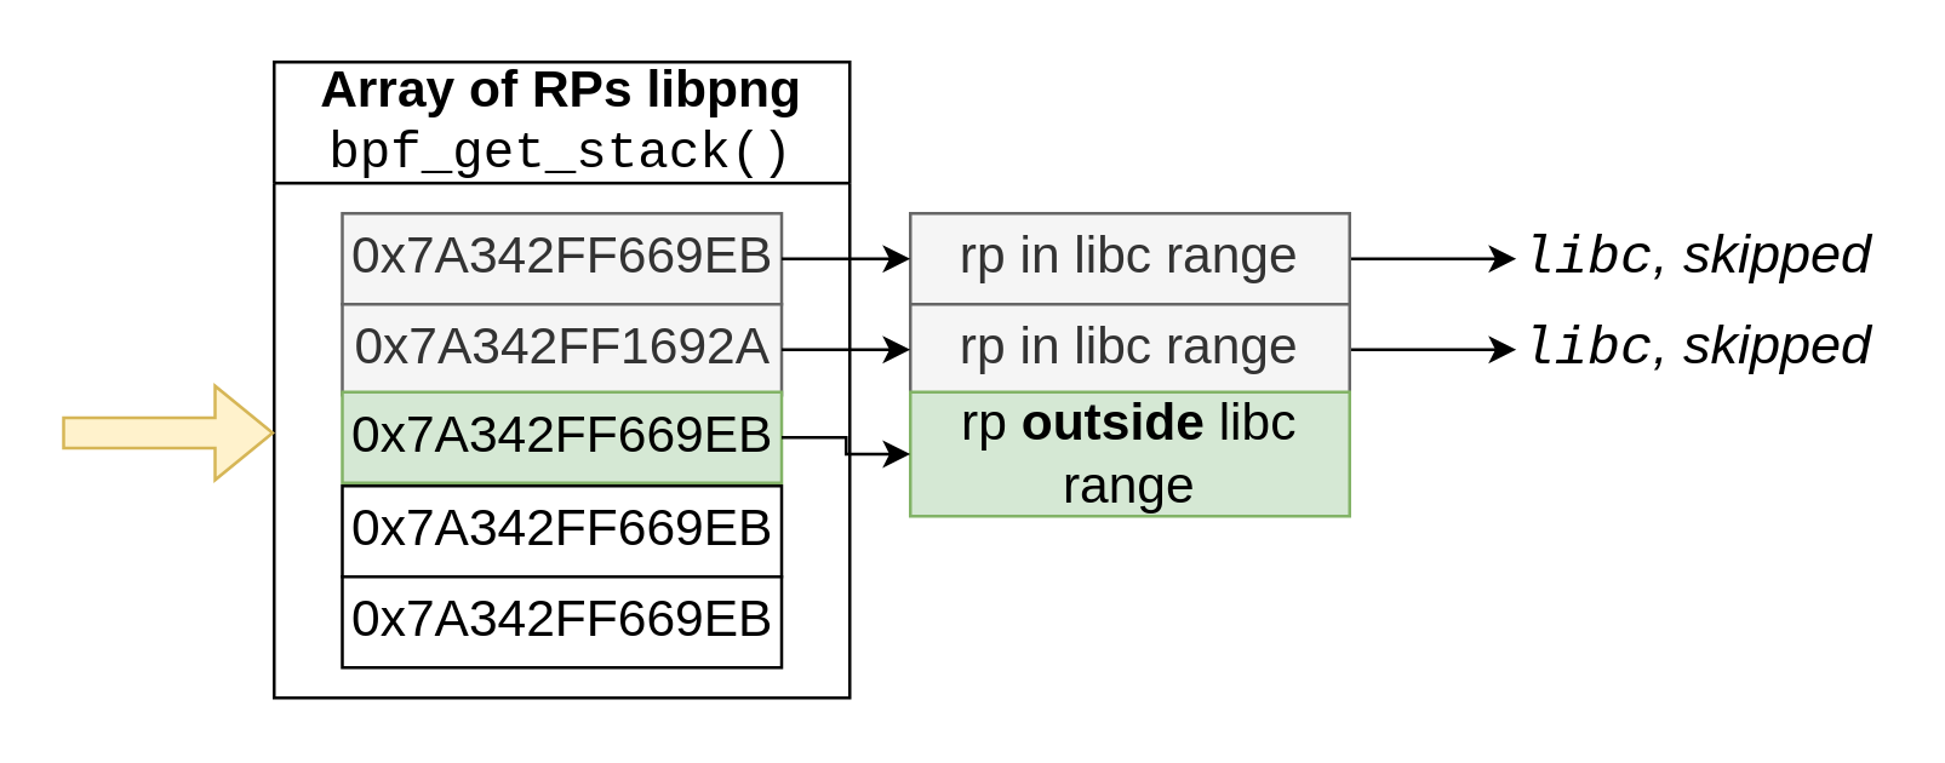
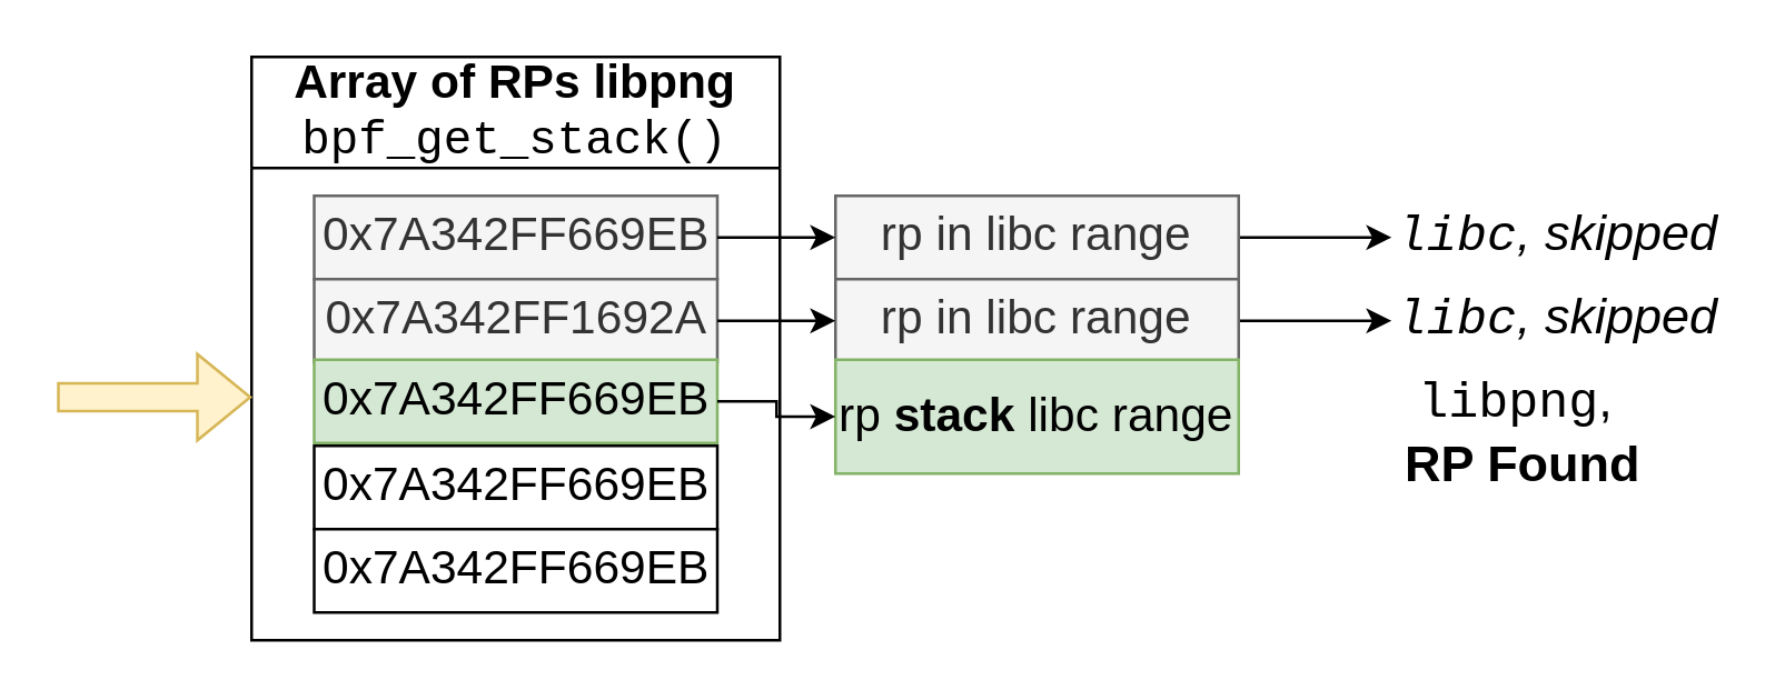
- <mxCell id="16" value="&lt;span style=&quot;font-size: 17px;&quot;&gt;rp &lt;b&gt;outside&lt;/b&gt;&amp;nbsp;libc range&lt;/span&gt;" style="rounded=0;whiteSpace=wrap;html=1;fillColor=#d5e8d4;strokeColor=#82b366;" vertex="1" parent="1"><mxGeometry x="300" y="129" width="145" height="41" as="geometry" /></mxCell>
+ <mxCell id="16" value="&lt;span style=&quot;font-size: 17px;&quot;&gt;rp &lt;b&gt;stack&lt;/b&gt;&amp;nbsp;libc range&lt;/span&gt;" style="rounded=0;whiteSpace=wrap;html=1;fillColor=#d5e8d4;strokeColor=#82b366;" vertex="1" parent="1"><mxGeometry x="300" y="129" width="145" height="41" as="geometry" /></mxCell>
+ <mxCell id="10" value="&lt;span style=&quot;font-style: normal;&quot;&gt;libpng&lt;font face=&quot;Helvetica&quot;&gt;,&lt;/font&gt;&lt;/span&gt;&lt;div&gt;&lt;span style=&quot;font-style: normal;&quot;&gt;&lt;font face=&quot;Helvetica&quot;&gt;&amp;nbsp;&lt;b&gt;RP Found&lt;/b&gt;&lt;/font&gt;&lt;/span&gt;&lt;/div&gt;" style="text;html=1;align=center;verticalAlign=middle;whiteSpace=wrap;rounded=0;fontSize=18;fontStyle=2;fontFamily=Courier New;" vertex="1" parent="1"><mxGeometry x="490" y="130" width="110" height="51" as="geometry" /></mxCell>
